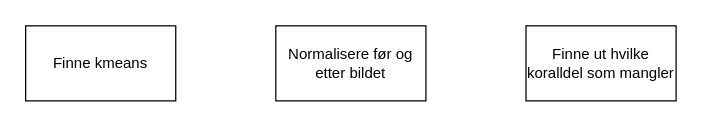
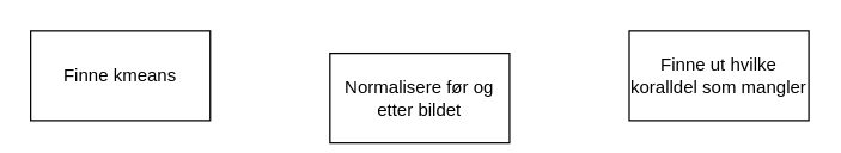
- <mxCell id="3" value="Normalisere før og etter bildet&lt;br&gt;" style="rounded=0;whiteSpace=wrap;html=1;" vertex="1" parent="1"><mxGeometry x="220" y="20" width="120" height="60" as="geometry" /></mxCell>
+ <mxCell id="3" value="Normalisere før og etter bildet&lt;br&gt;" style="rounded=0;whiteSpace=wrap;html=1;" vertex="1" parent="1"><mxGeometry x="220" y="35" width="120" height="60" as="geometry" /></mxCell>
